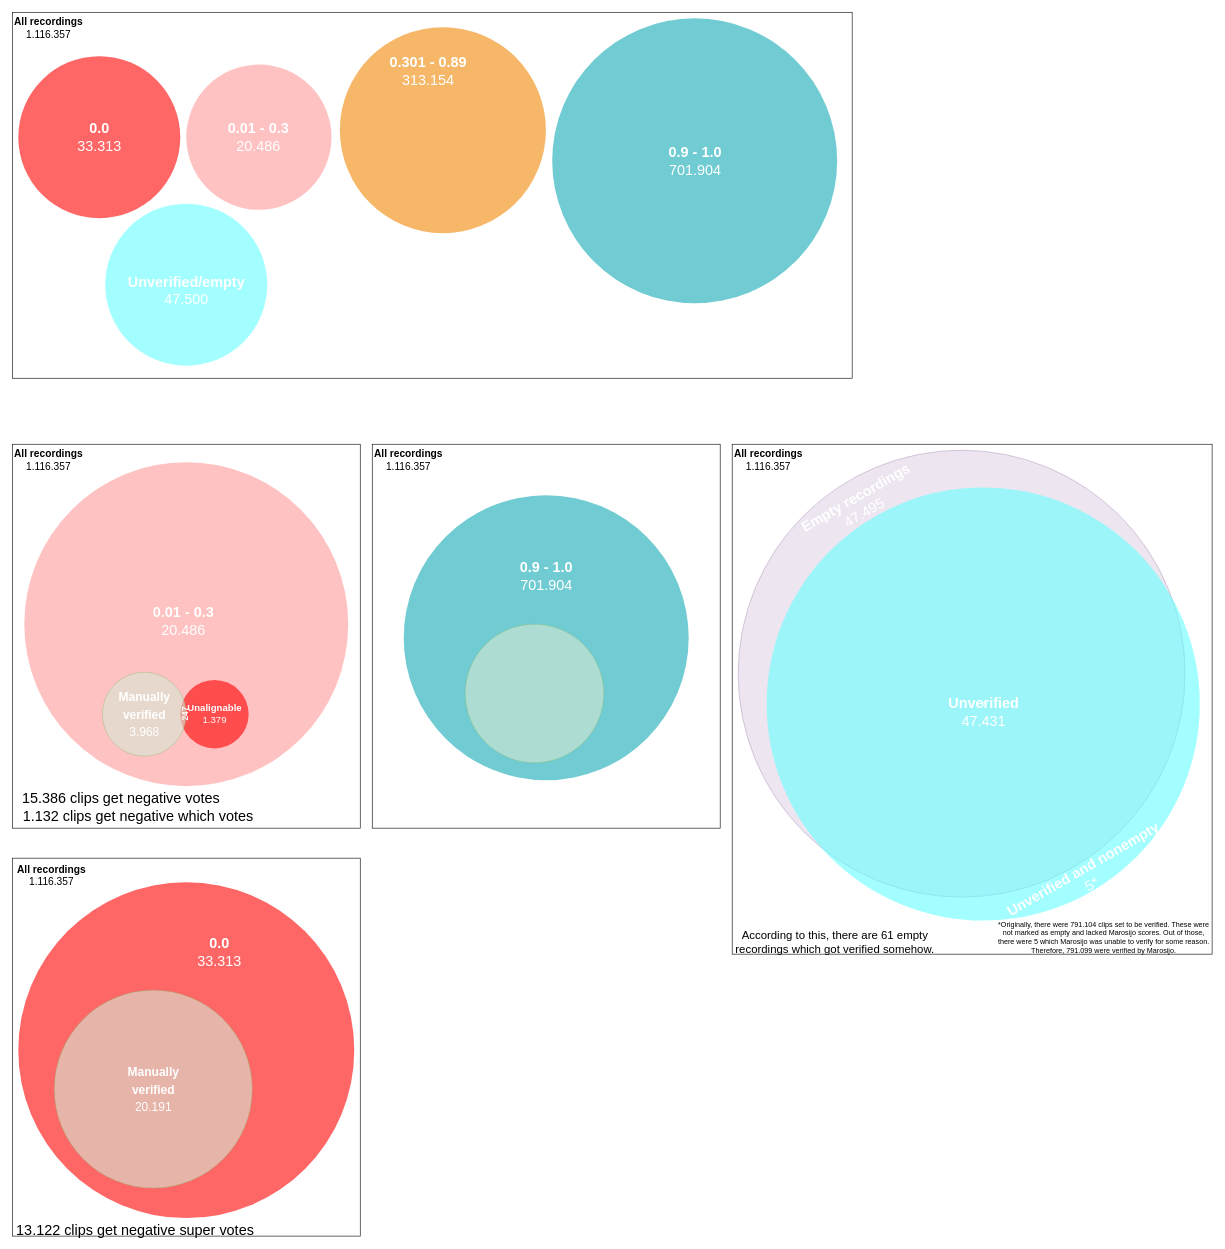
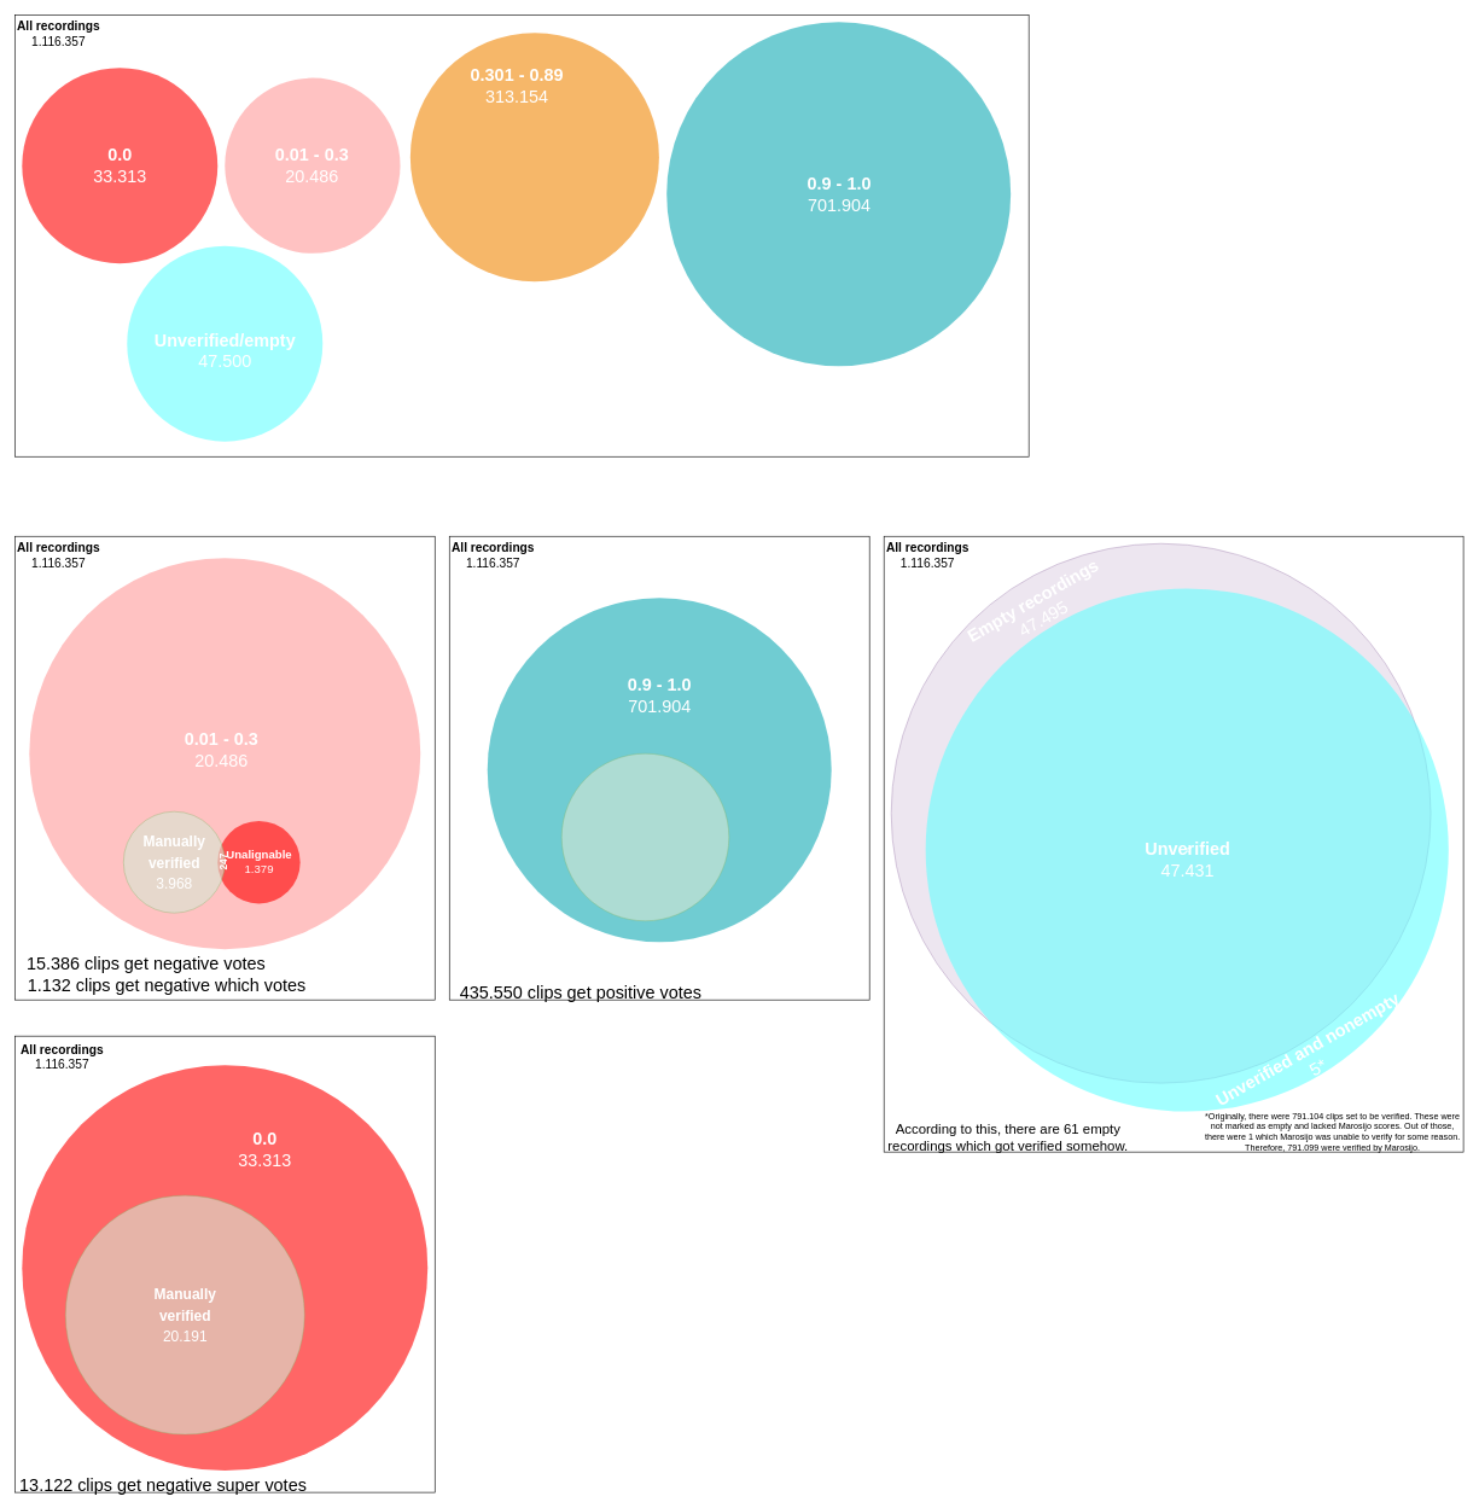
+ <mxCell id="42" value="&lt;font style=&quot;font-size: 24px&quot;&gt;435.550 clips get positive votes&lt;/font&gt;" style="text;html=1;strokeColor=none;fillColor=none;align=center;verticalAlign=middle;whiteSpace=wrap;rounded=0;" vertex="1" parent="1"><mxGeometry x="620" y="1360" width="362.5" height="20" as="geometry" /></mxCell>
- <mxCell id="40" value="*Originally, there were 791.104 clips set to be verified. These were not marked as empty and lacked Marosijo scores. Out of those, there were 5 which Marosijo was unable to verify for some reason. Therefore, 791.099 were verified by Marosijo." style="text;html=1;strokeColor=none;fillColor=none;align=center;verticalAlign=middle;whiteSpace=wrap;rounded=0;" parent="1" vertex="1"><mxGeometry x="1657.5" y="1552" width="362.5" height="20" as="geometry" /></mxCell>
+ <mxCell id="40" value="*Originally, there were 791.104 clips set to be verified. These were not marked as empty and lacked Marosijo scores. Out of those, there were 1 which Marosijo was unable to verify for some reason. Therefore, 791.099 were verified by Marosijo." style="text;html=1;strokeColor=none;fillColor=none;align=center;verticalAlign=middle;whiteSpace=wrap;rounded=0;" parent="1" vertex="1"><mxGeometry x="1657.5" y="1552" width="362.5" height="20" as="geometry" /></mxCell>
